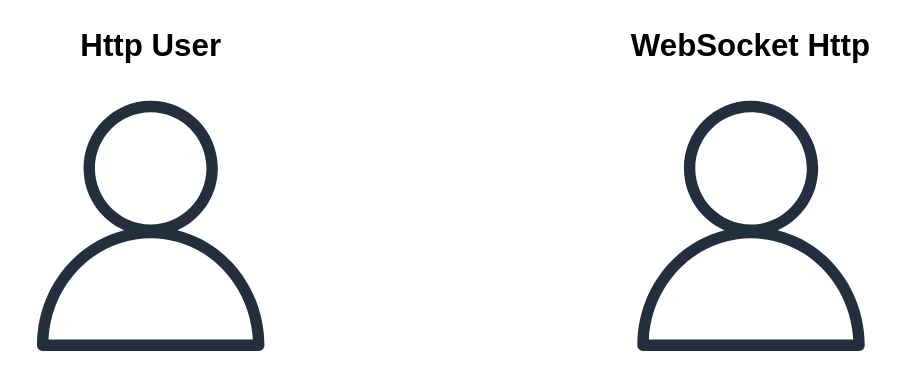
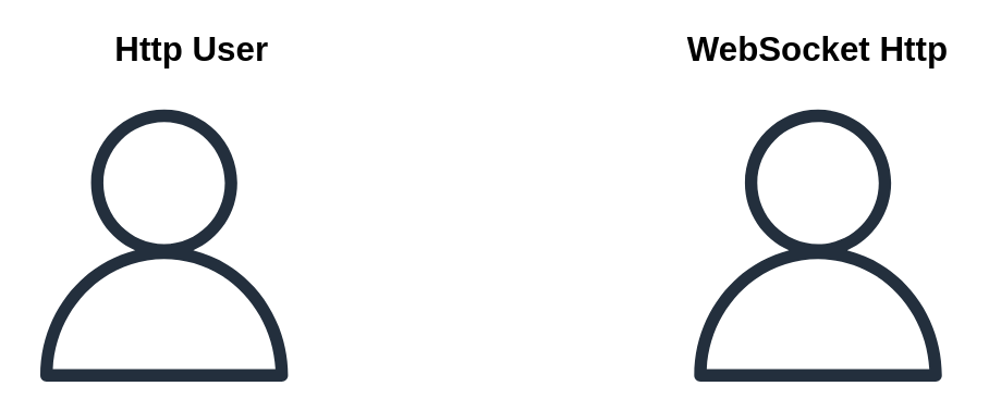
- <mxCell id="4" value="&lt;h3&gt;&lt;font style=&quot;font-size: 25px;&quot;&gt;Http User&lt;/font&gt;&lt;/h3&gt;" style="text;html=1;align=center;verticalAlign=middle;whiteSpace=wrap;rounded=0;" vertex="1" parent="1"><mxGeometry x="42.5" y="20" width="155" height="30" as="geometry" /></mxCell>
+ <mxCell id="4" value="&lt;h3&gt;&lt;font style=&quot;font-size: 25px;&quot;&gt;Http User&lt;/font&gt;&lt;/h3&gt;" style="text;html=1;align=center;verticalAlign=middle;whiteSpace=wrap;rounded=0;" vertex="1" parent="1"><mxGeometry x="62.5" y="20" width="155" height="30" as="geometry" /></mxCell>
